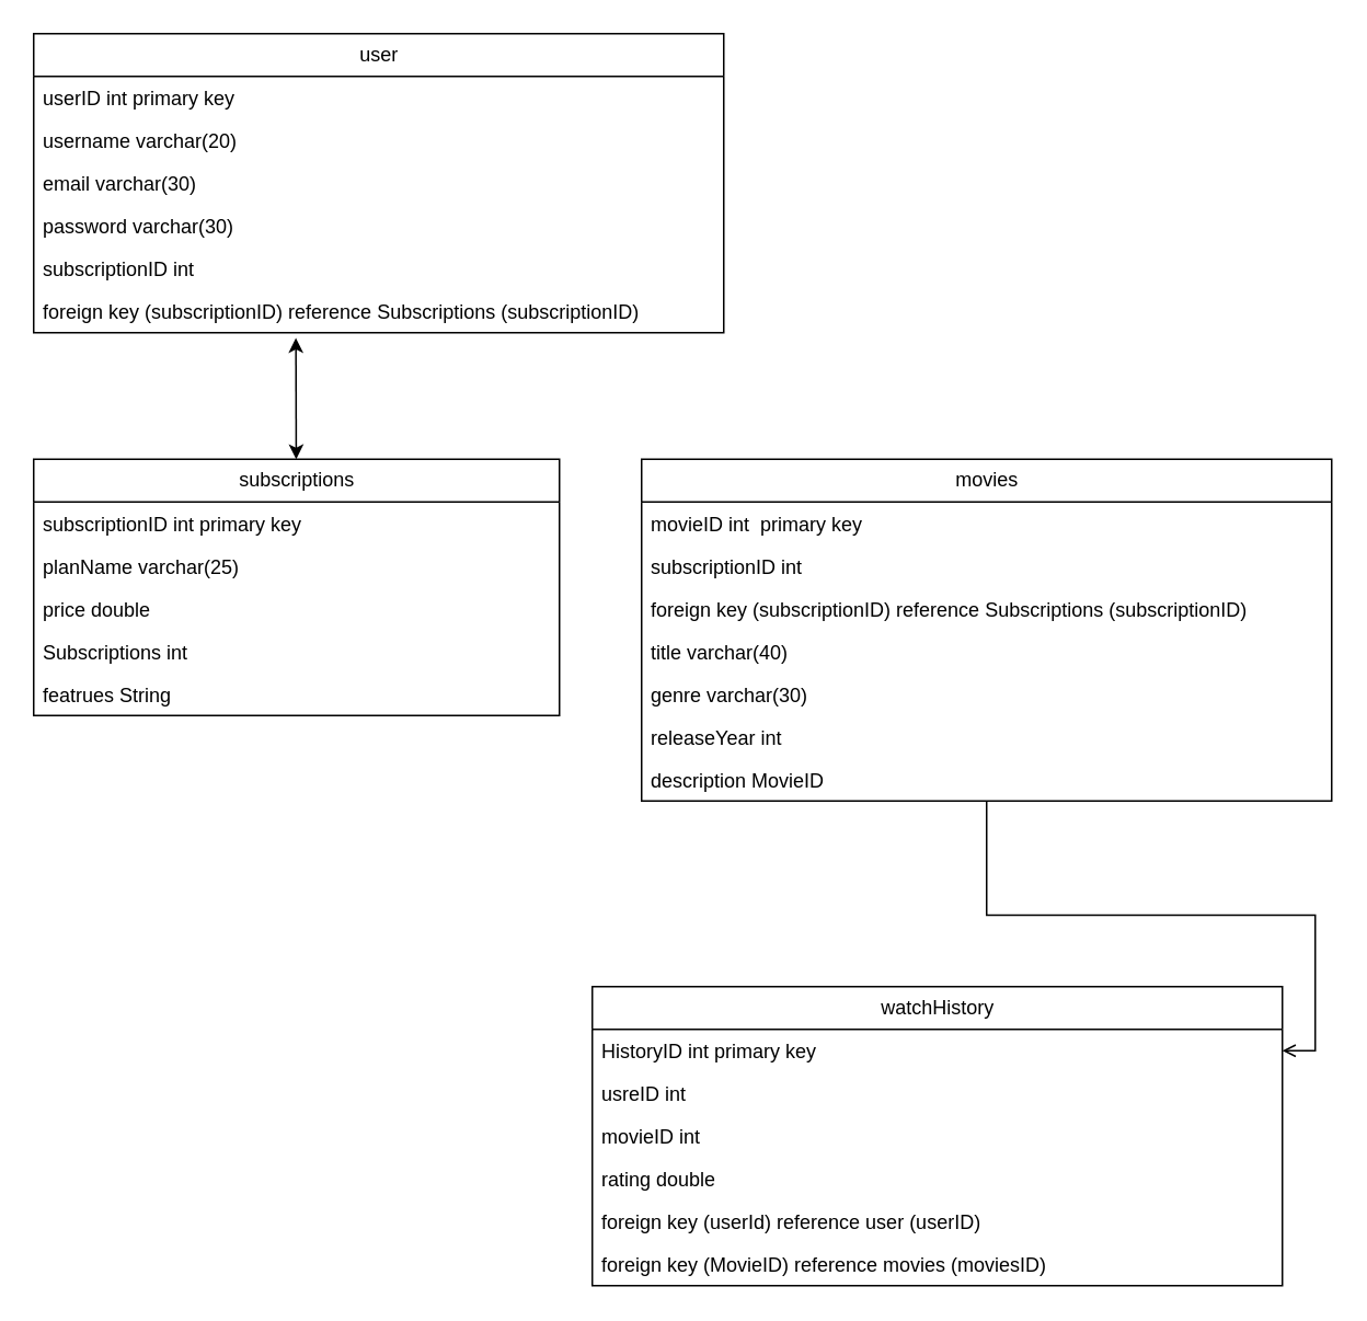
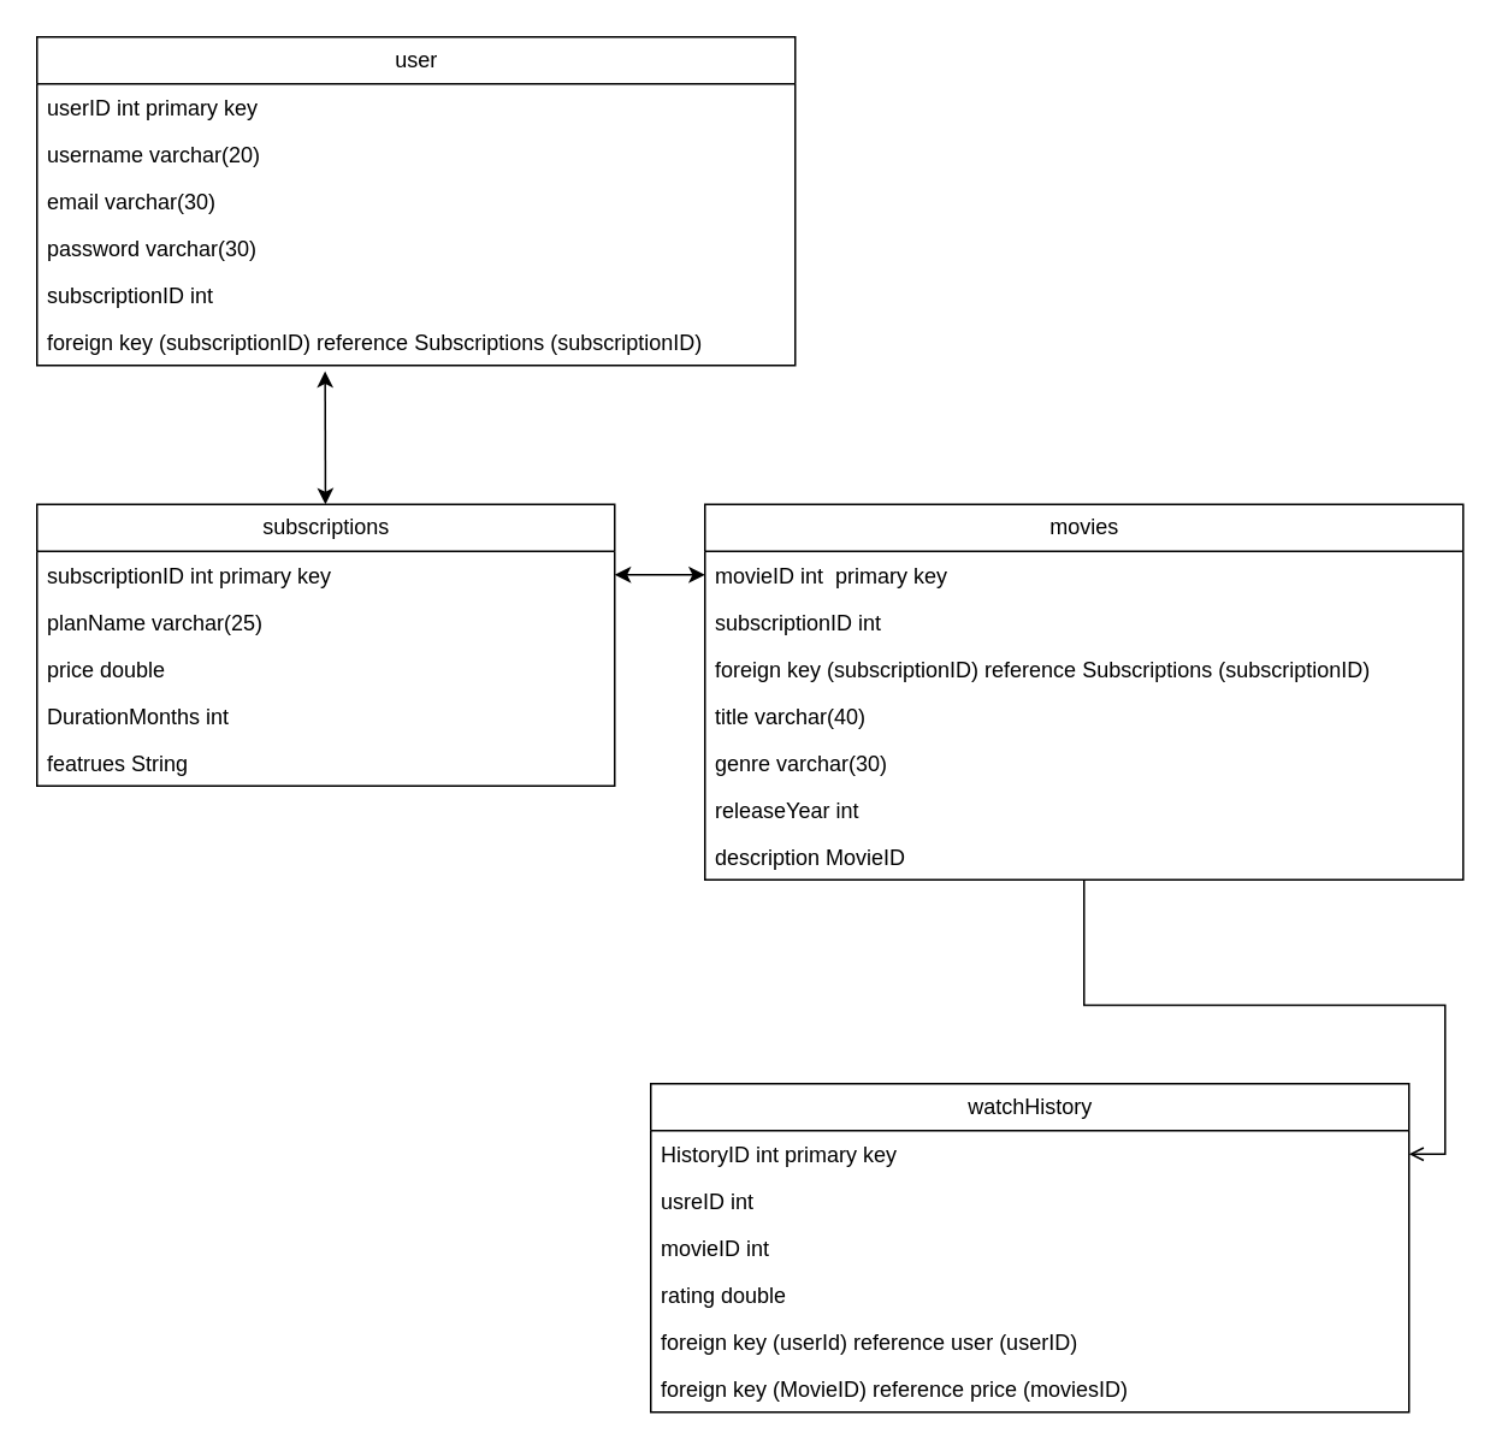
+ <mxCell id="24" value="" style="endArrow=classic;startArrow=classic;html=1;rounded=0;exitX=1;exitY=0.5;exitDx=0;exitDy=0;entryX=0;entryY=0.5;entryDx=0;entryDy=0;" edge="1" parent="1" source="10" target="17"><mxGeometry width="50" height="50" relative="1" as="geometry"><mxPoint x="340" y="360" as="sourcePoint" /><mxPoint x="390" y="310" as="targetPoint" /></mxGeometry></mxCell>
- <mxCell id="13" value="Subscriptions int&amp;nbsp;" style="text;strokeColor=none;fillColor=none;align=left;verticalAlign=top;spacingLeft=4;spacingRight=4;overflow=hidden;rotatable=0;points=[[0,0.5],[1,0.5]];portConstraint=eastwest;whiteSpace=wrap;html=1;" vertex="1" parent="9"><mxGeometry y="104" width="320" height="26" as="geometry" /></mxCell>
+ <mxCell id="13" value="DurationMonths int&amp;nbsp;" style="text;strokeColor=none;fillColor=none;align=left;verticalAlign=top;spacingLeft=4;spacingRight=4;overflow=hidden;rotatable=0;points=[[0,0.5],[1,0.5]];portConstraint=eastwest;whiteSpace=wrap;html=1;" vertex="1" parent="9"><mxGeometry y="104" width="320" height="26" as="geometry" /></mxCell>
- <mxCell id="32" value="foreign key (MovieID) reference movies (moviesID)" style="text;strokeColor=none;fillColor=none;align=left;verticalAlign=top;spacingLeft=4;spacingRight=4;overflow=hidden;rotatable=0;points=[[0,0.5],[1,0.5]];portConstraint=eastwest;whiteSpace=wrap;html=1;" vertex="1" parent="26"><mxGeometry y="156" width="420" height="26" as="geometry" /></mxCell>
+ <mxCell id="32" value="foreign key (MovieID) reference price (moviesID)" style="text;strokeColor=none;fillColor=none;align=left;verticalAlign=top;spacingLeft=4;spacingRight=4;overflow=hidden;rotatable=0;points=[[0,0.5],[1,0.5]];portConstraint=eastwest;whiteSpace=wrap;html=1;" vertex="1" parent="26"><mxGeometry y="156" width="420" height="26" as="geometry" /></mxCell>
